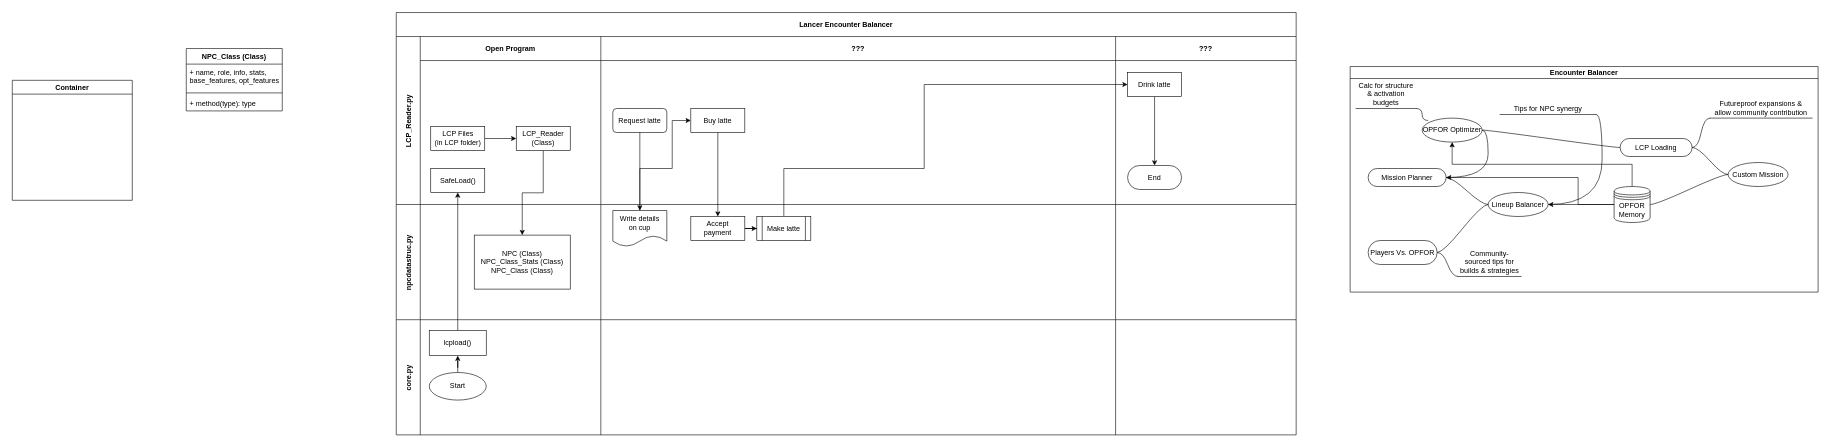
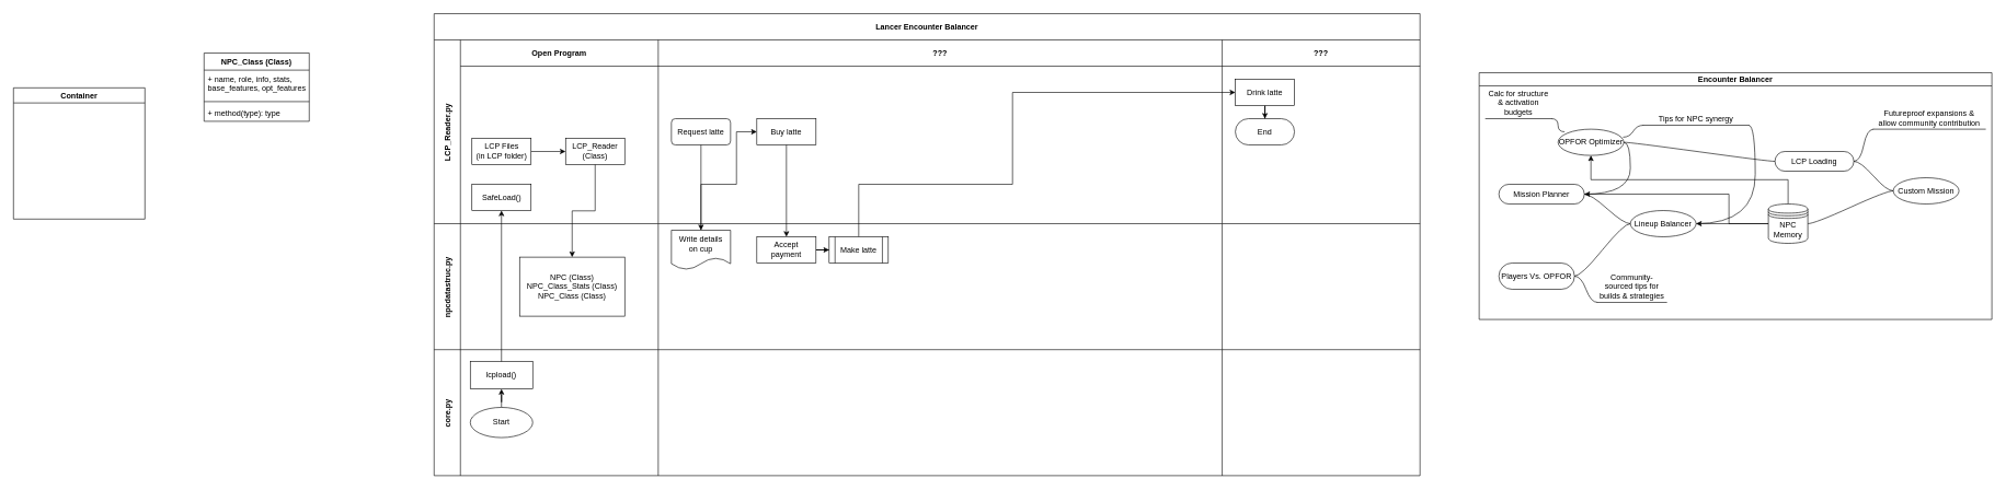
+ <mxCell id="53" value="" style="edgeStyle=entityRelationEdgeStyle;startArrow=none;endArrow=none;segment=10;curved=1;sourcePerimeterSpacing=0;targetPerimeterSpacing=0;rounded=0;exitX=0.989;exitY=0.304;exitDx=0;exitDy=0;exitPerimeter=0;" edge="1" target="52" parent="43" source="49"><mxGeometry relative="1" as="geometry"><mxPoint x="300" y="170" as="sourcePoint" /></mxGeometry></mxCell>
- <mxCell id="15" value="End" style="rounded=1;whiteSpace=wrap;html=1;arcSize=50;" parent="12" vertex="1"><mxGeometry x="20" y="215" width="90" height="40" as="geometry" /></mxCell>
+ <mxCell id="15" value="End" style="rounded=1;whiteSpace=wrap;html=1;arcSize=50;" parent="12" vertex="1"><mxGeometry x="20" y="120" width="90" height="40" as="geometry" /></mxCell>
- <mxCell id="68" value="OPFOR Memory" style="shape=datastore;whiteSpace=wrap;html=1;strokeColor=default;" vertex="1" parent="43"><mxGeometry x="440" y="200" width="60" height="60" as="geometry" /></mxCell>
+ <mxCell id="68" value="NPC Memory" style="shape=datastore;whiteSpace=wrap;html=1;strokeColor=default;" vertex="1" parent="43"><mxGeometry x="440" y="200" width="60" height="60" as="geometry" /></mxCell>
